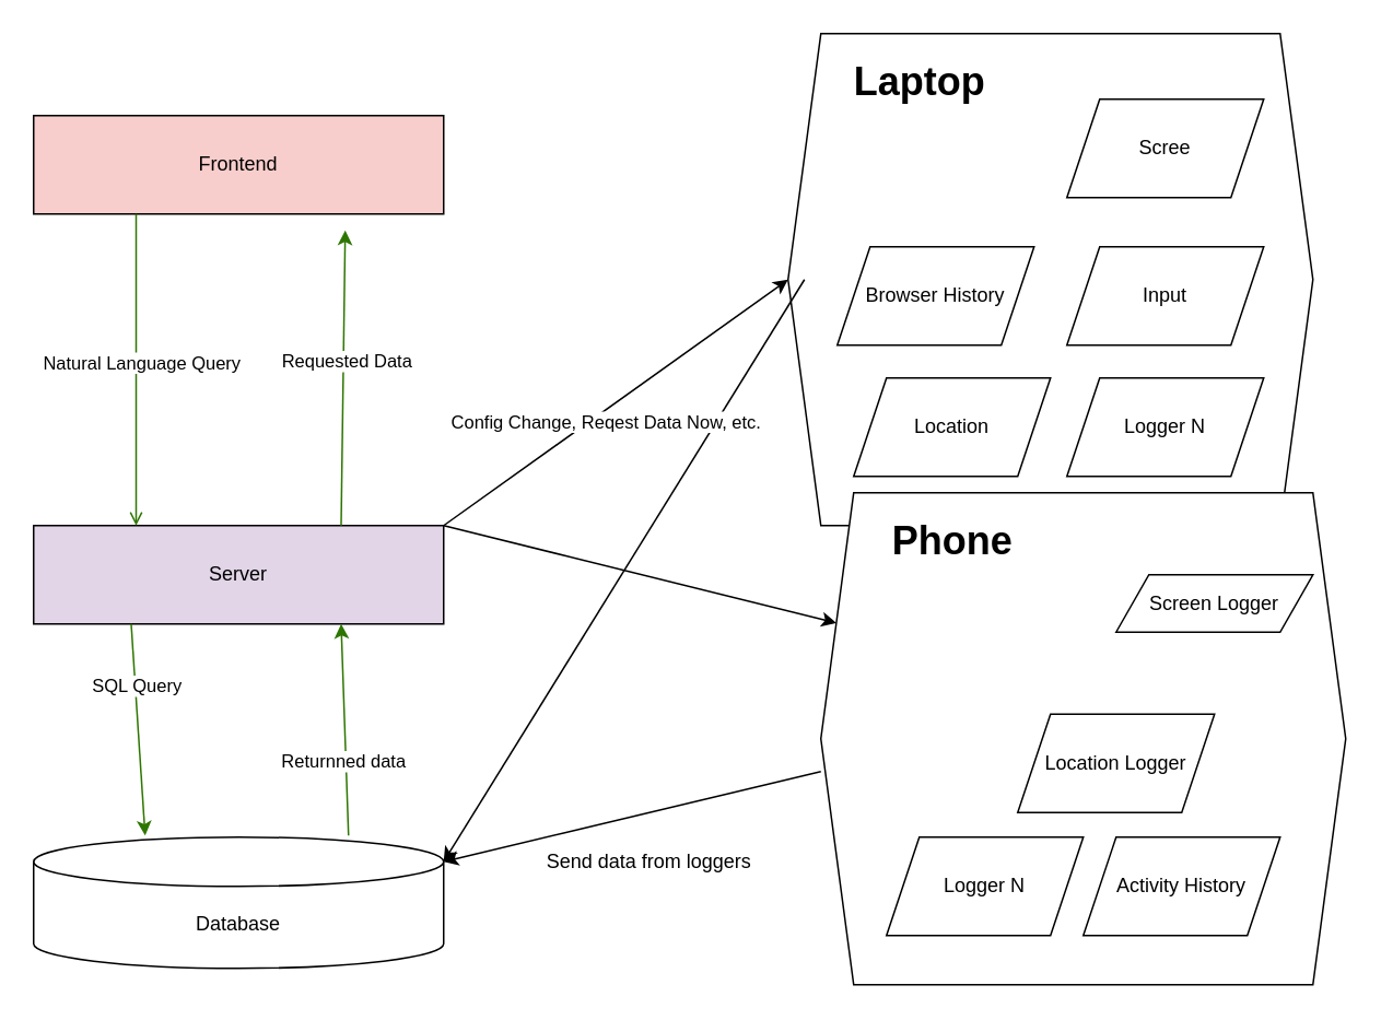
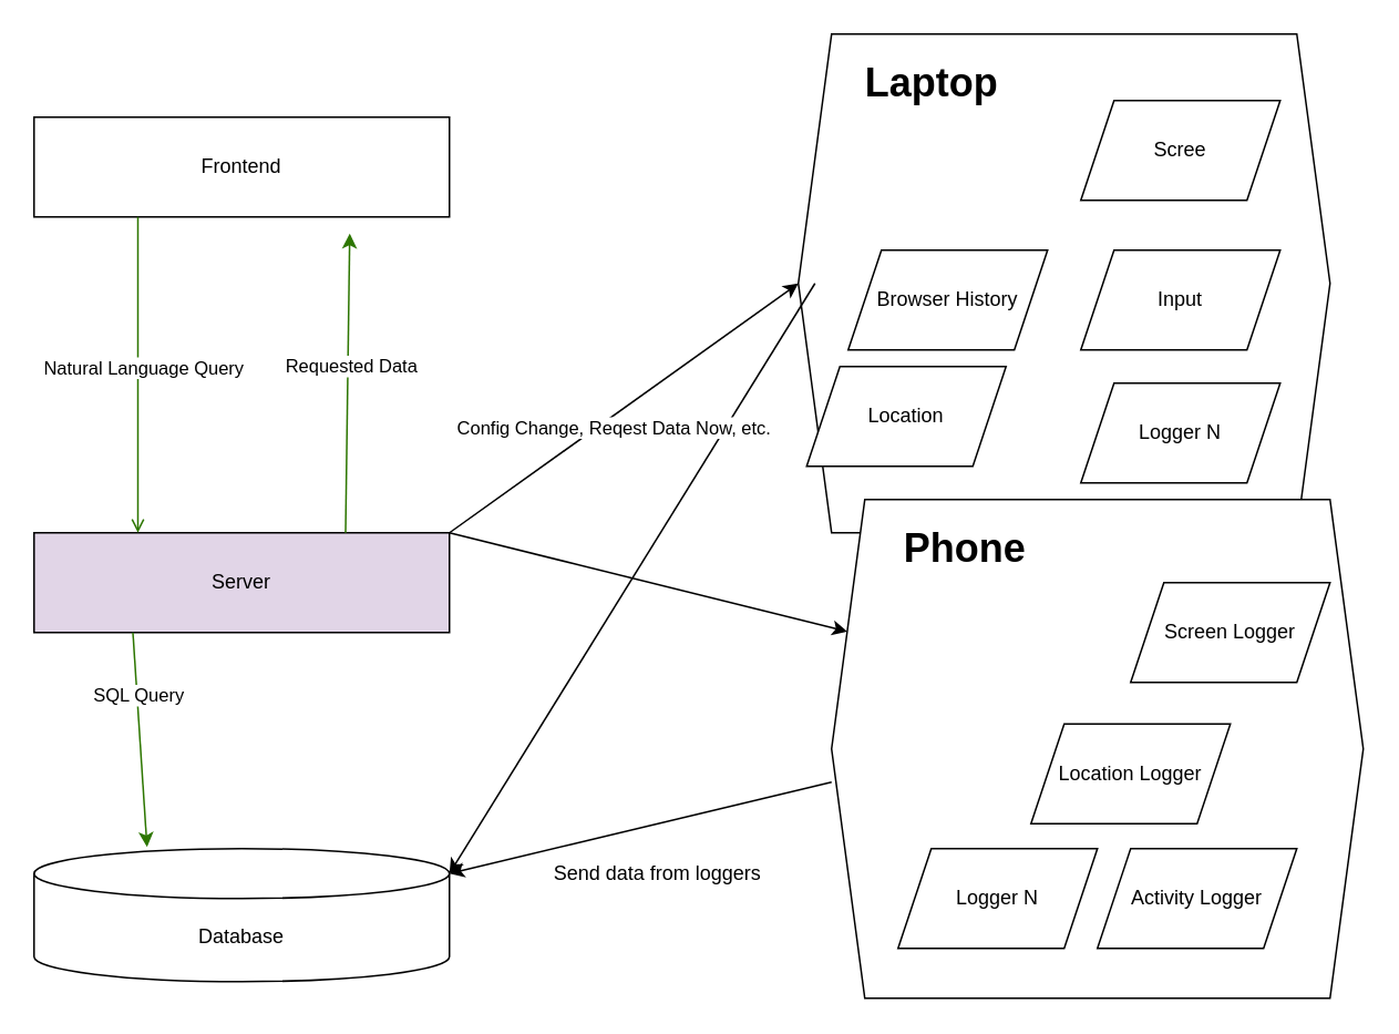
- <mxCell id="17" value="Frontend" style="rounded=0;whiteSpace=wrap;html=1;fillColor=#f8cecc;" vertex="1" parent="1"><mxGeometry x="20" y="70" width="250" height="60" as="geometry" /></mxCell>
+ <mxCell id="17" value="Frontend" style="rounded=0;whiteSpace=wrap;html=1;" vertex="1" parent="1"><mxGeometry x="20" y="70" width="250" height="60" as="geometry" /></mxCell>
- <mxCell id="6" value="Location" style="shape=parallelogram;perimeter=parallelogramPerimeter;whiteSpace=wrap;html=1;fixedSize=1;" vertex="1" parent="2"><mxGeometry x="40" y="210" width="120" height="60" as="geometry" /></mxCell>
+ <mxCell id="6" value="Location" style="shape=parallelogram;perimeter=parallelogramPerimeter;whiteSpace=wrap;html=1;fixedSize=1;" vertex="1" parent="2"><mxGeometry x="5" y="200" width="120" height="60" as="geometry" /></mxCell>
- <mxCell id="34" value="Screen Logger" style="shape=parallelogram;perimeter=parallelogramPerimeter;whiteSpace=wrap;html=1;fixedSize=1;" vertex="1" parent="27"><mxGeometry x="180" y="50" width="120" height="35" as="geometry" /></mxCell>
+ <mxCell id="34" value="Screen Logger" style="shape=parallelogram;perimeter=parallelogramPerimeter;whiteSpace=wrap;html=1;fixedSize=1;" vertex="1" parent="27"><mxGeometry x="180" y="50" width="120" height="60" as="geometry" /></mxCell>
- <mxCell id="24" value="" style="endArrow=classic;html=1;rounded=0;entryX=0.75;entryY=1;entryDx=0;entryDy=0;exitX=0.768;exitY=-0.012;exitDx=0;exitDy=0;exitPerimeter=0;fillColor=#60a917;strokeColor=#2D7600;" edge="1" parent="1" source="7" target="13"><mxGeometry width="50" height="50" relative="1" as="geometry"><mxPoint x="290" y="300" as="sourcePoint" /><mxPoint x="340" y="250" as="targetPoint" /></mxGeometry></mxCell>
- <mxCell id="25" value="Returnned data" style="edgeLabel;html=1;align=center;verticalAlign=middle;resizable=0;points=[];" vertex="1" connectable="0" parent="24"><mxGeometry x="-0.285" y="2" relative="1" as="geometry"><mxPoint as="offset" /></mxGeometry></mxCell>
- <mxCell id="32" value="Activity History" style="shape=parallelogram;perimeter=parallelogramPerimeter;whiteSpace=wrap;html=1;fixedSize=1;" vertex="1" parent="28"><mxGeometry x="160" y="210" width="120" height="60" as="geometry" /></mxCell>
+ <mxCell id="32" value="Activity Logger" style="shape=parallelogram;perimeter=parallelogramPerimeter;whiteSpace=wrap;html=1;fixedSize=1;" vertex="1" parent="28"><mxGeometry x="160" y="210" width="120" height="60" as="geometry" /></mxCell>
